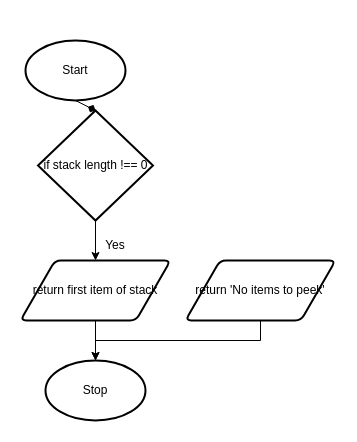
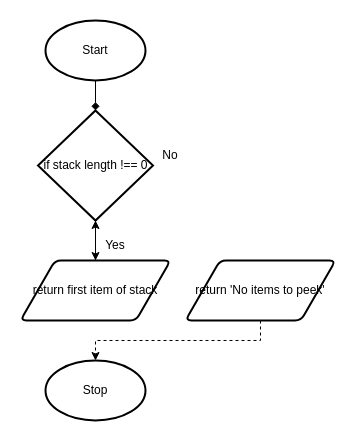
- <mxCell id="3" value="Start" style="strokeWidth=2;html=1;shape=mxgraph.flowchart.start_1;whiteSpace=wrap;" vertex="1" parent="1"><mxGeometry x="25" y="40" width="100" height="60" as="geometry" /></mxCell>
+ <mxCell id="3" value="Start" style="strokeWidth=2;html=1;shape=mxgraph.flowchart.start_1;whiteSpace=wrap;" vertex="1" parent="1"><mxGeometry x="45" y="20" width="100" height="60" as="geometry" /></mxCell>
+ <mxCell id="8" value="No" style="text;html=1;strokeColor=none;fillColor=none;align=center;verticalAlign=middle;whiteSpace=wrap;rounded=0;" vertex="1" parent="1"><mxGeometry x="155" y="140" width="30" height="30" as="geometry" /></mxCell>
- <mxCell id="10" style="edgeStyle=none;rounded=0;html=1;exitX=0.5;exitY=1;exitDx=0;exitDy=0;entryX=0.5;entryY=0;entryDx=0;entryDy=0;entryPerimeter=0;" edge="1" parent="1" source="11" target="4"><mxGeometry relative="1" as="geometry" /></mxCell>
+ <mxCell id="10" style="edgeStyle=none;rounded=0;html=1;exitX=0.5;exitY=1;exitDx=0;exitDy=0;" edge="1" parent="1" source="11" target="12"><mxGeometry relative="1" as="geometry" /></mxCell>
- <mxCell id="5" style="edgeStyle=none;rounded=0;html=1;exitX=0.5;exitY=1;exitDx=0;exitDy=0;entryX=0.5;entryY=0;entryDx=0;entryDy=0;entryPerimeter=0;" edge="1" parent="1" source="6" target="4"><mxGeometry relative="1" as="geometry"><mxPoint x="95" y="350" as="targetPoint" /><Array as="points"><mxPoint x="260" y="340" /><mxPoint x="95" y="340" /></Array></mxGeometry></mxCell>
+ <mxCell id="5" style="edgeStyle=none;rounded=0;html=1;exitX=0.5;exitY=1;exitDx=0;exitDy=0;entryX=0.5;entryY=0;entryDx=0;entryDy=0;entryPerimeter=0;dashed=1;" edge="1" parent="1" source="6" target="4"><mxGeometry relative="1" as="geometry"><mxPoint x="95" y="350" as="targetPoint" /><Array as="points"><mxPoint x="260" y="340" /><mxPoint x="95" y="340" /></Array></mxGeometry></mxCell>
